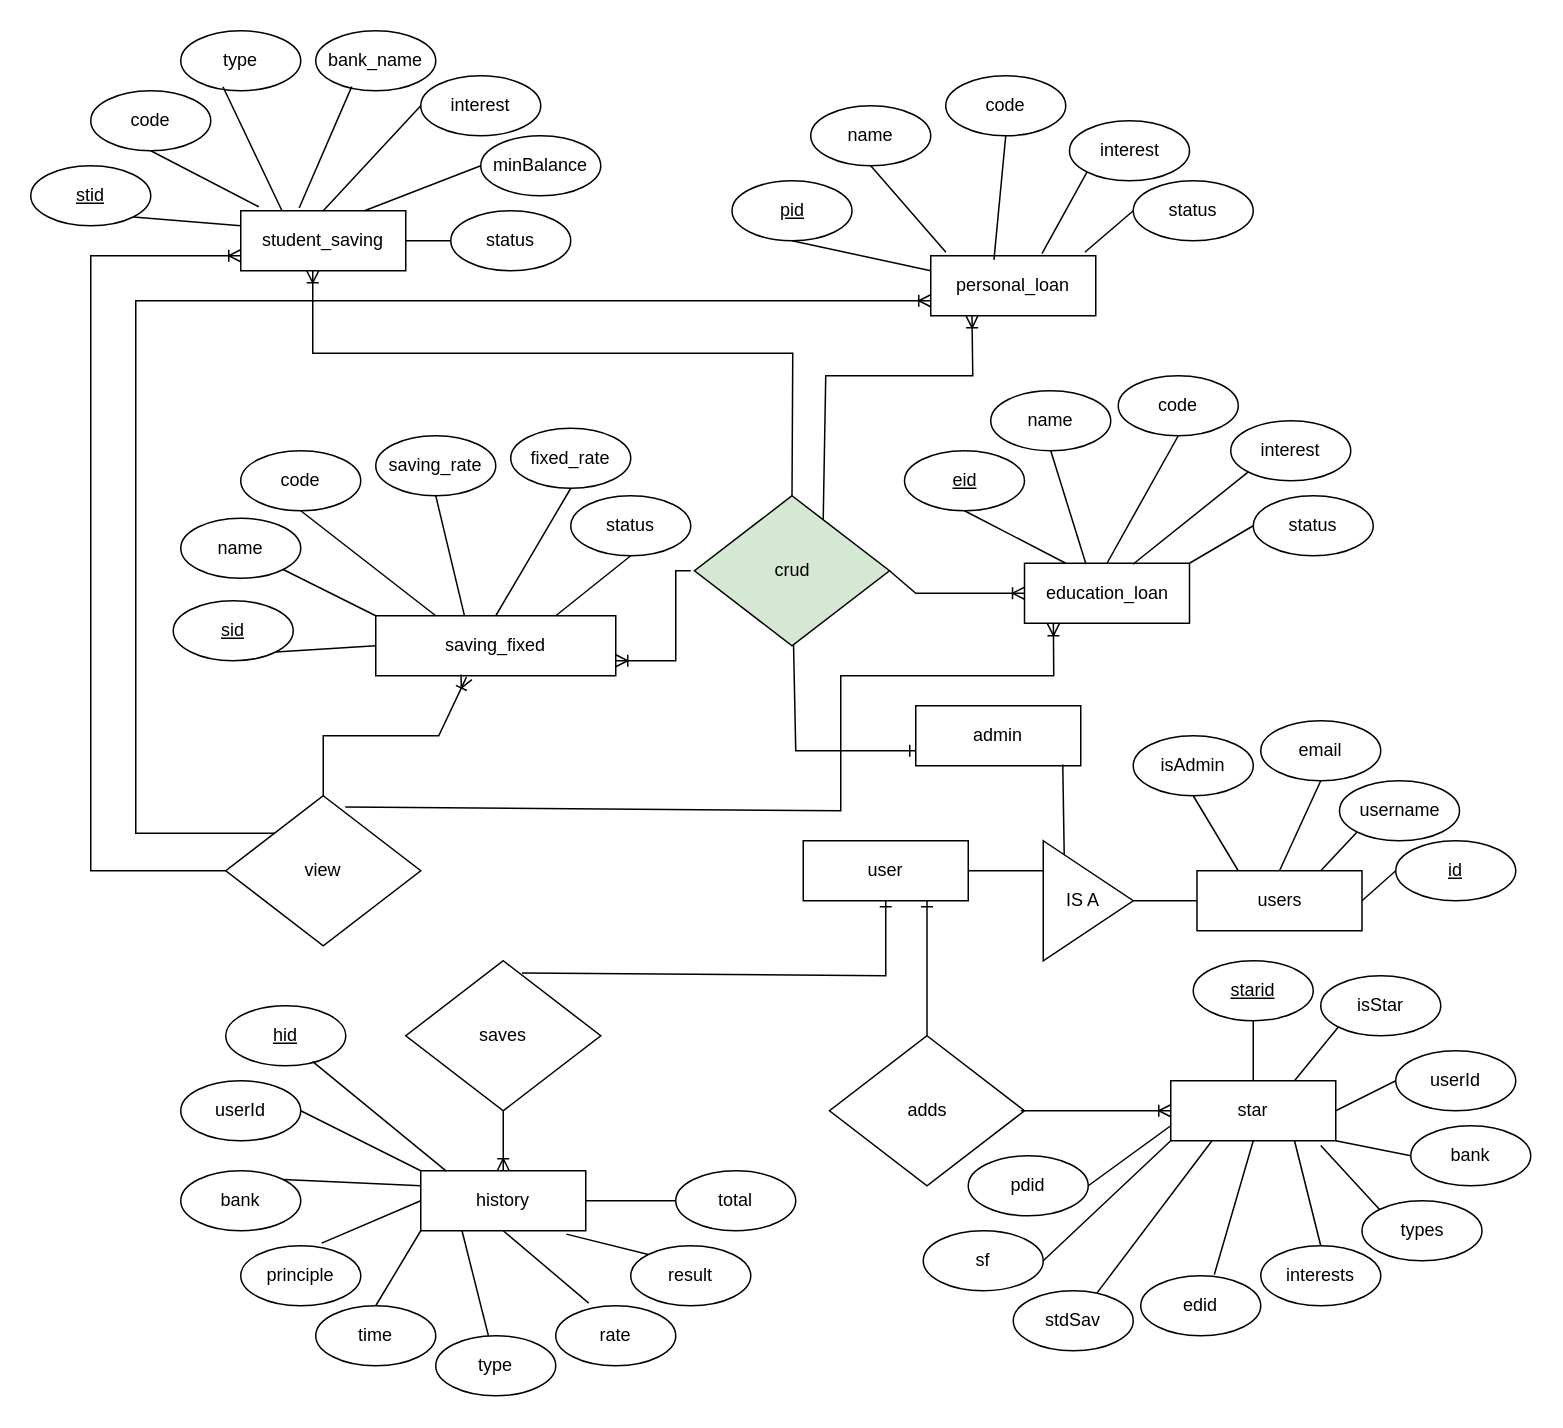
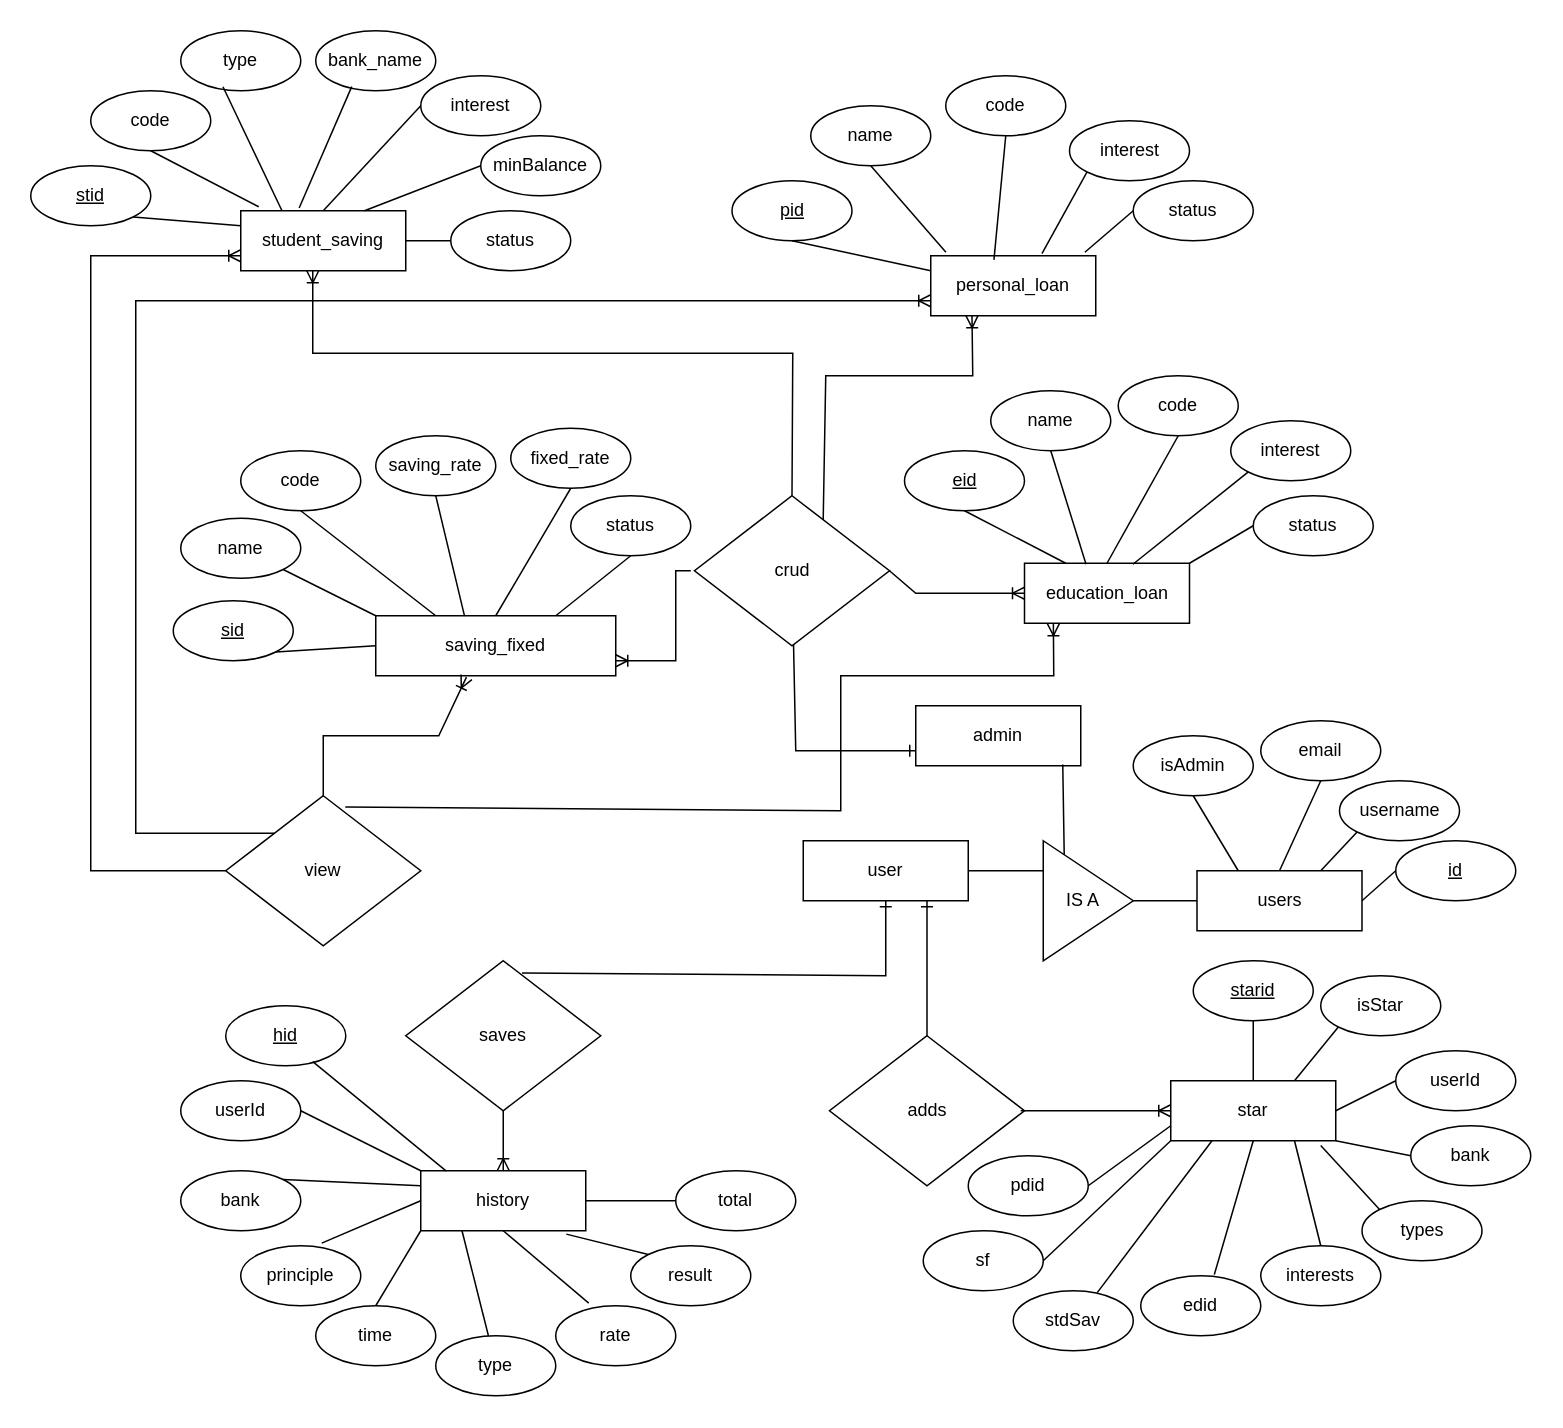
- <mxCell id="29" value="crud" style="rhombus;whiteSpace=wrap;html=1;rounded=0;fillColor=#d5e8d4;" parent="1" vertex="1"><mxGeometry x="462.5" y="330" width="130" height="100" as="geometry" /></mxCell>
+ <mxCell id="29" value="crud" style="rhombus;whiteSpace=wrap;html=1;rounded=0;" parent="1" vertex="1"><mxGeometry x="462.5" y="330" width="130" height="100" as="geometry" /></mxCell>
